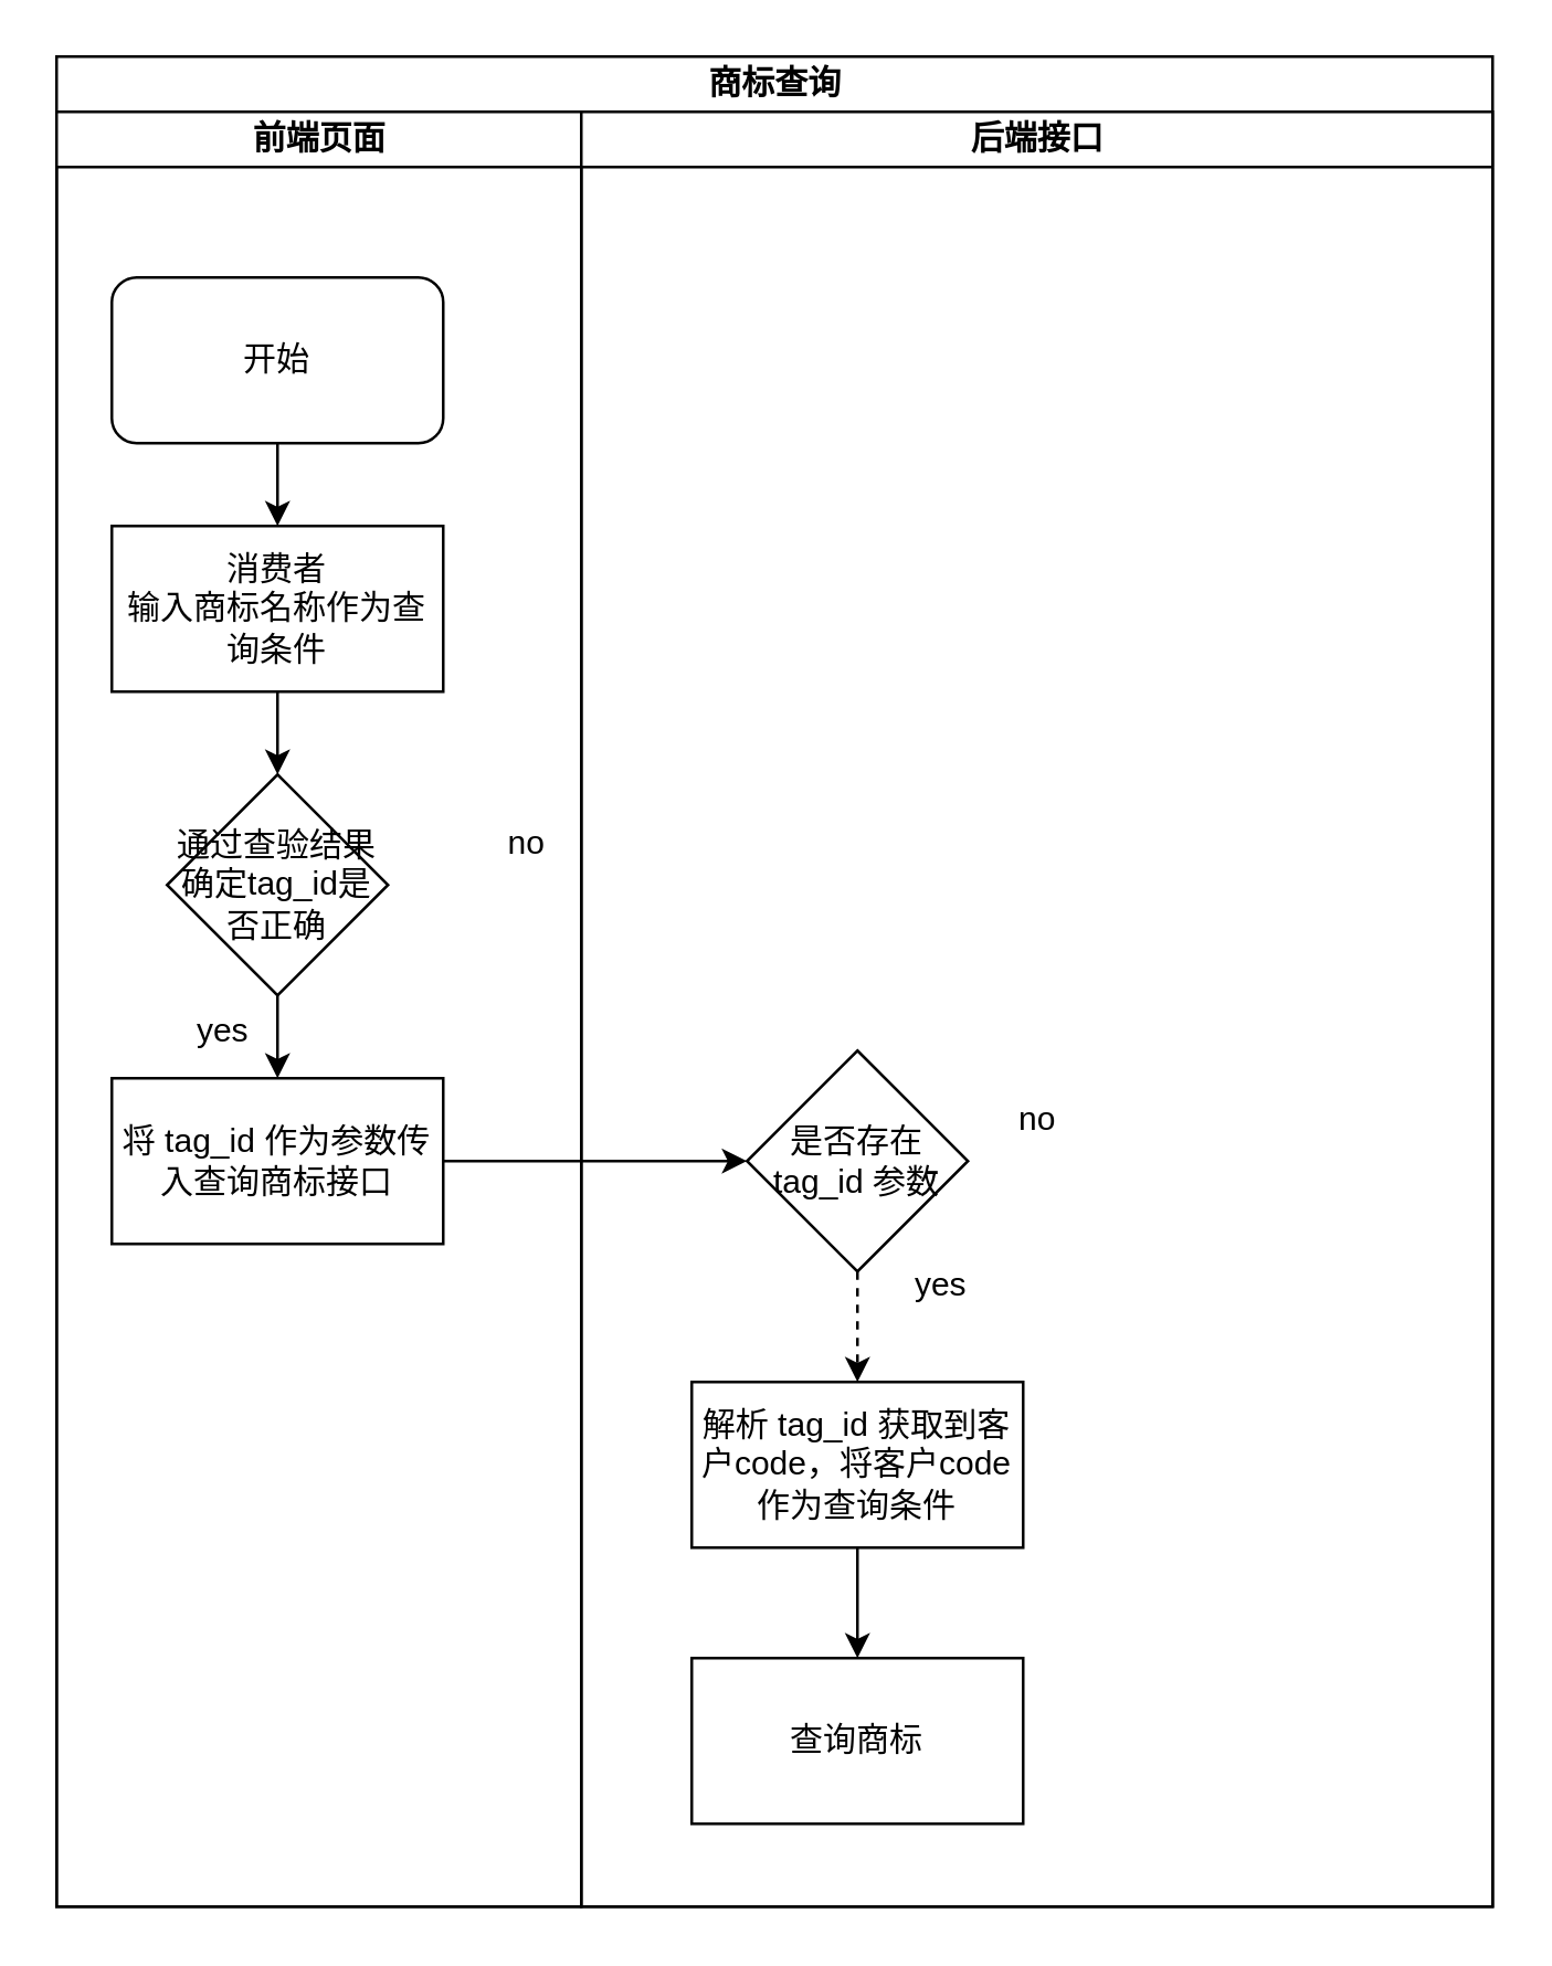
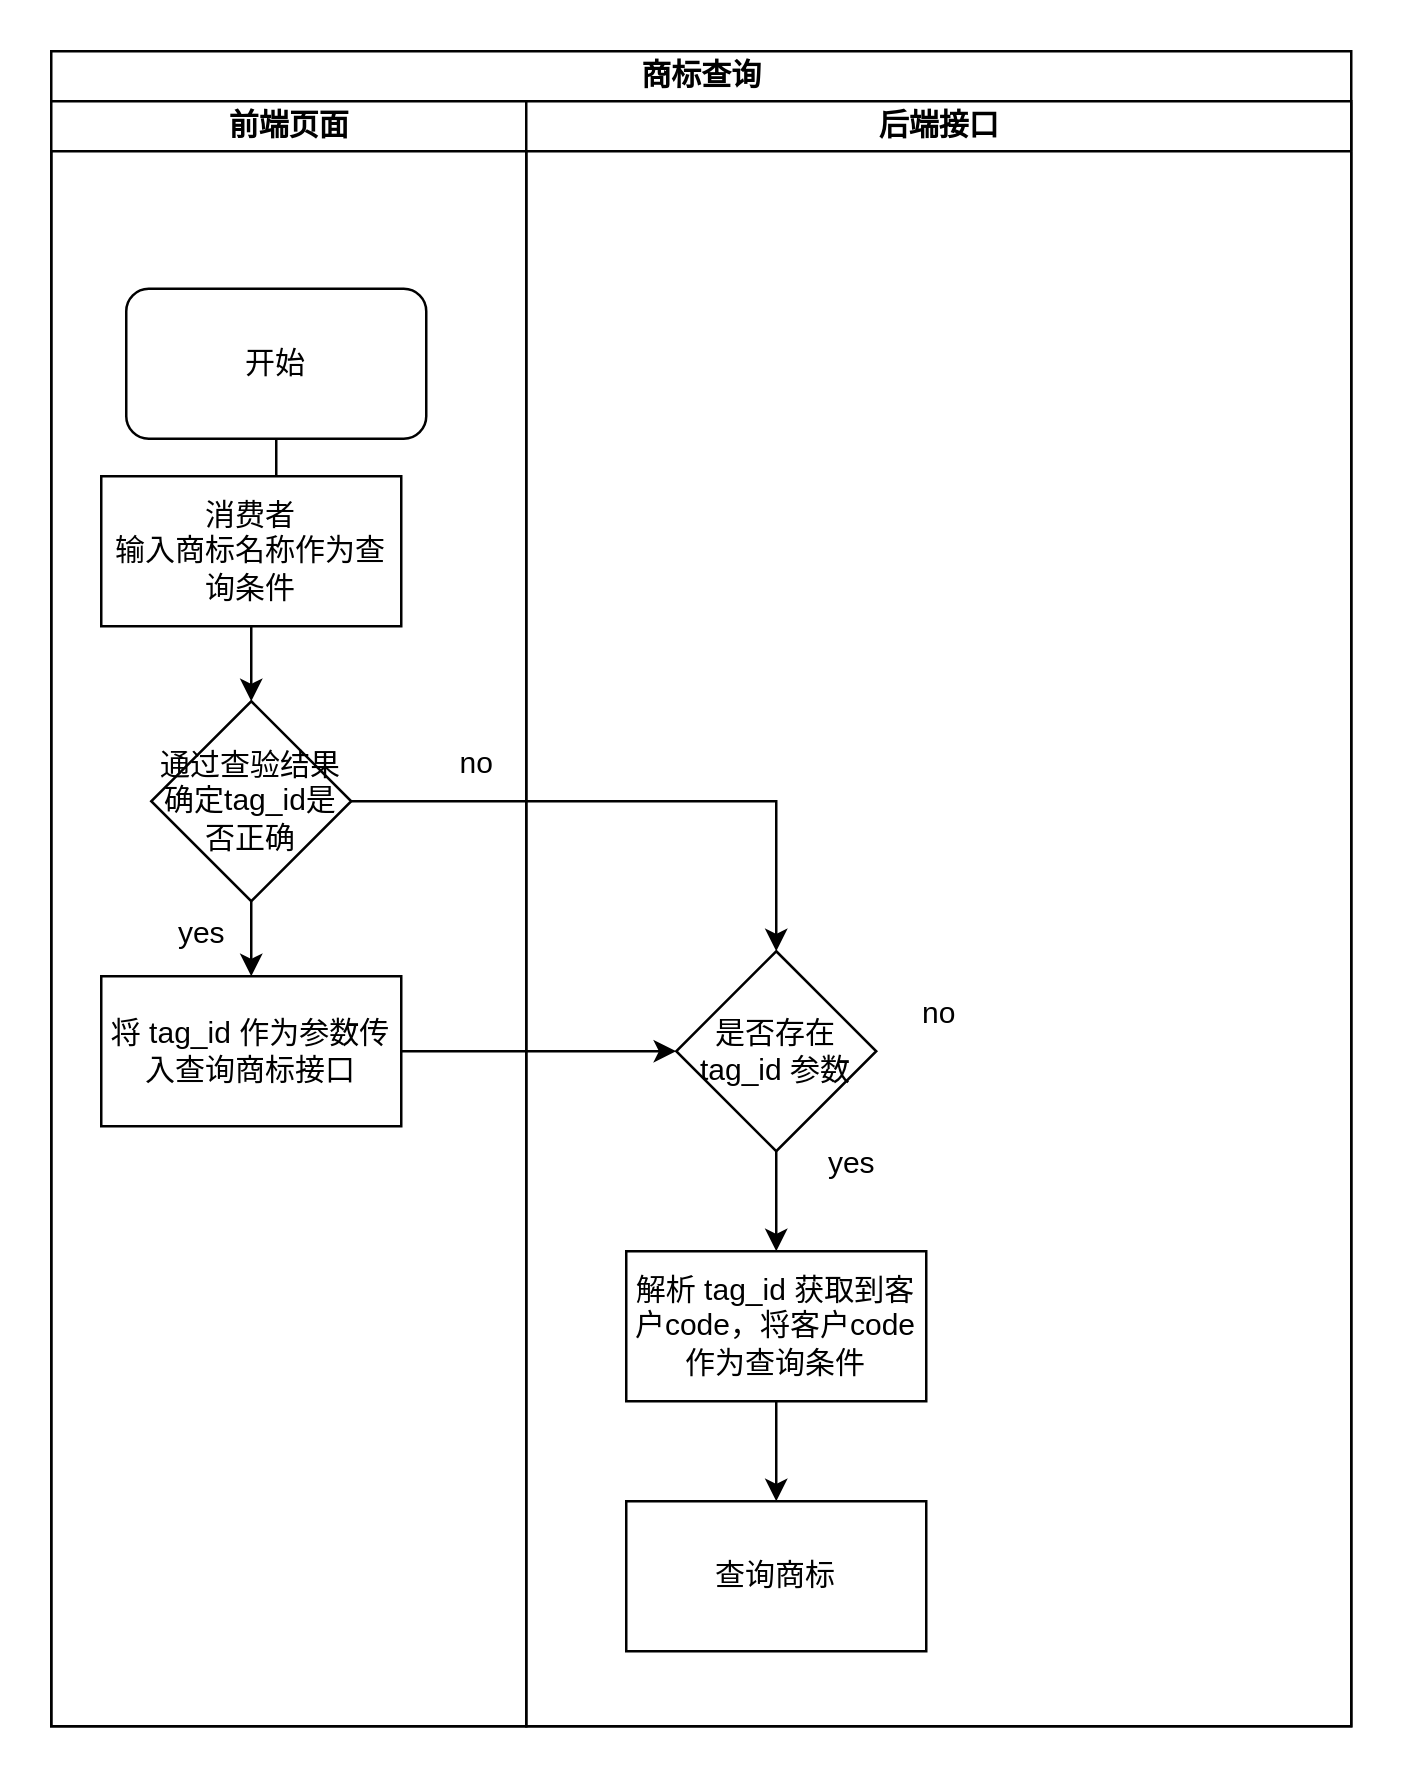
- <mxCell id="5" value="开始" style="rounded=1;whiteSpace=wrap;html=1;" vertex="1" parent="3"><mxGeometry x="20" y="60" width="120" height="60" as="geometry" /></mxCell>
+ <mxCell id="5" value="开始" style="rounded=1;whiteSpace=wrap;html=1;" vertex="1" parent="3"><mxGeometry x="30" y="75" width="120" height="60" as="geometry" /></mxCell>
+ <mxCell id="21" style="edgeStyle=orthogonalEdgeStyle;rounded=0;orthogonalLoop=1;jettySize=auto;html=1;entryX=0.5;entryY=0;entryDx=0;entryDy=0;" edge="1" parent="2" source="9" target="14"><mxGeometry relative="1" as="geometry" /></mxCell>
- <mxCell id="15" value="" style="edgeStyle=orthogonalEdgeStyle;rounded=0;orthogonalLoop=1;jettySize=auto;html=1;exitX=0.5;exitY=1;exitDx=0;exitDy=0;entryX=0.5;entryY=0;entryDx=0;entryDy=0;dashed=1;" edge="1" parent="13" source="14" target="17"><mxGeometry relative="1" as="geometry"><mxPoint x="130" y="320" as="sourcePoint" /><mxPoint x="100" y="350" as="targetPoint" /></mxGeometry></mxCell>
+ <mxCell id="15" value="" style="edgeStyle=orthogonalEdgeStyle;rounded=0;orthogonalLoop=1;jettySize=auto;html=1;exitX=0.5;exitY=1;exitDx=0;exitDy=0;entryX=0.5;entryY=0;entryDx=0;entryDy=0;" edge="1" parent="13" source="14" target="17"><mxGeometry relative="1" as="geometry"><mxPoint x="130" y="320" as="sourcePoint" /><mxPoint x="100" y="350" as="targetPoint" /></mxGeometry></mxCell>
